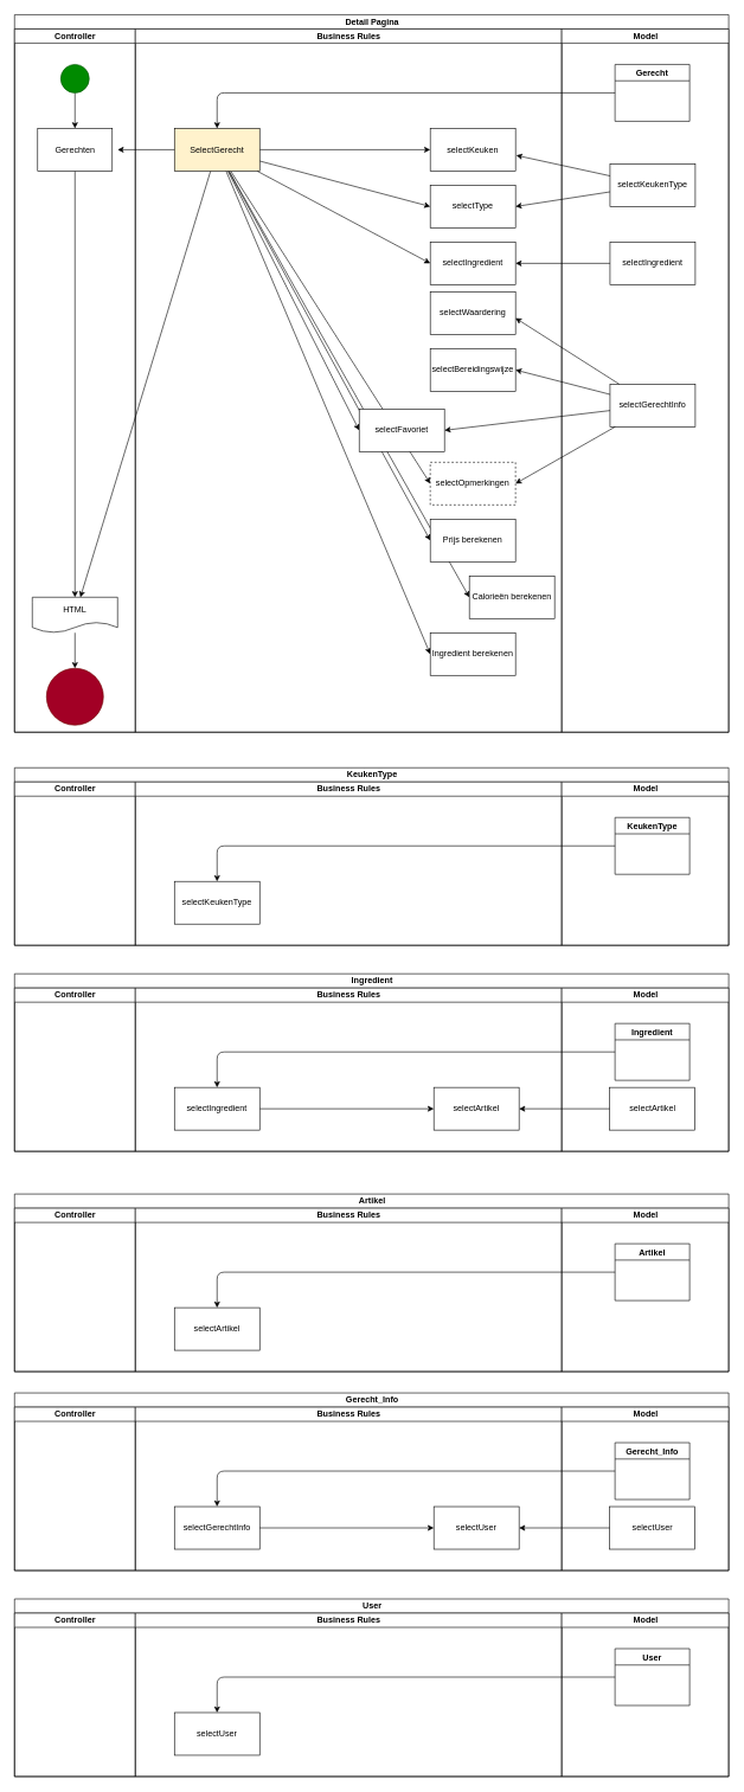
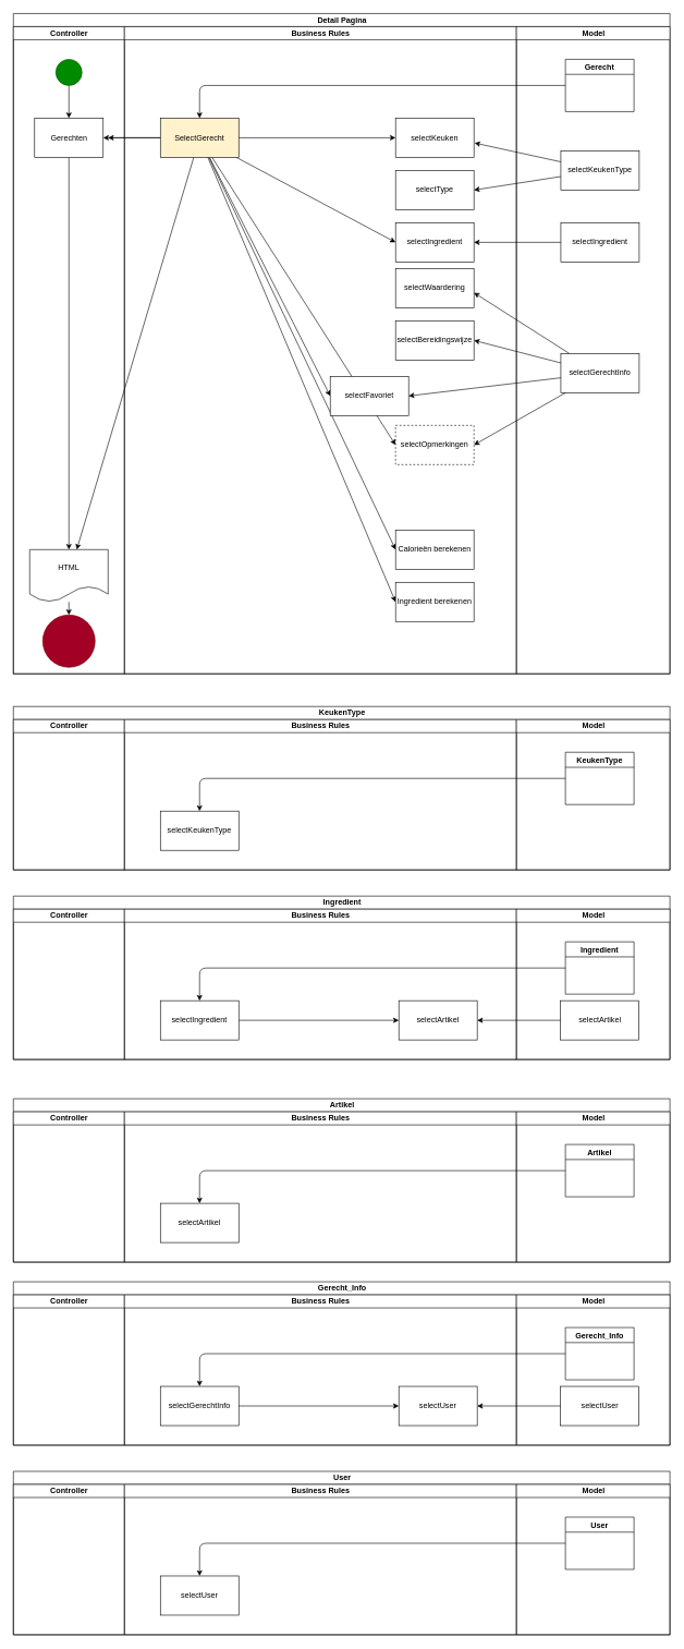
- <mxCell id="13" style="edgeStyle=none;html=1;entryX=0;entryY=0.5;entryDx=0;entryDy=0;" parent="11" source="21" target="23" edge="1"><mxGeometry relative="1" as="geometry" /></mxCell>
+ <mxCell id="13" style="edgeStyle=none;html=1;" parent="11" source="21" target="7" edge="1"><mxGeometry relative="1" as="geometry" /></mxCell>
- <mxCell id="18" style="edgeStyle=none;html=1;entryX=0;entryY=0.5;entryDx=0;entryDy=0;" parent="11" source="21" target="29" edge="1"><mxGeometry relative="1" as="geometry" /></mxCell>
- <mxCell id="29" value="Prijs berekenen" style="rounded=0;whiteSpace=wrap;html=1;" parent="11" vertex="1"><mxGeometry x="415" y="690" width="120" height="60" as="geometry" /></mxCell>
- <mxCell id="30" value="Calorieën berekenen" style="rounded=0;whiteSpace=wrap;html=1;" parent="11" vertex="1"><mxGeometry x="470" y="770" width="120" height="60" as="geometry" /></mxCell>
+ <mxCell id="30" value="Calorieën berekenen" style="rounded=0;whiteSpace=wrap;html=1;" parent="11" vertex="1"><mxGeometry x="415" y="770" width="120" height="60" as="geometry" /></mxCell>
- <mxCell id="9" value="HTML" style="shape=document;whiteSpace=wrap;html=1;boundedLbl=1;" parent="3" vertex="1"><mxGeometry x="25" y="800" width="120" height="50" as="geometry" /></mxCell>
+ <mxCell id="9" value="HTML" style="shape=document;whiteSpace=wrap;html=1;boundedLbl=1;" parent="3" vertex="1"><mxGeometry x="25" y="800" width="120" height="80" as="geometry" /></mxCell>
